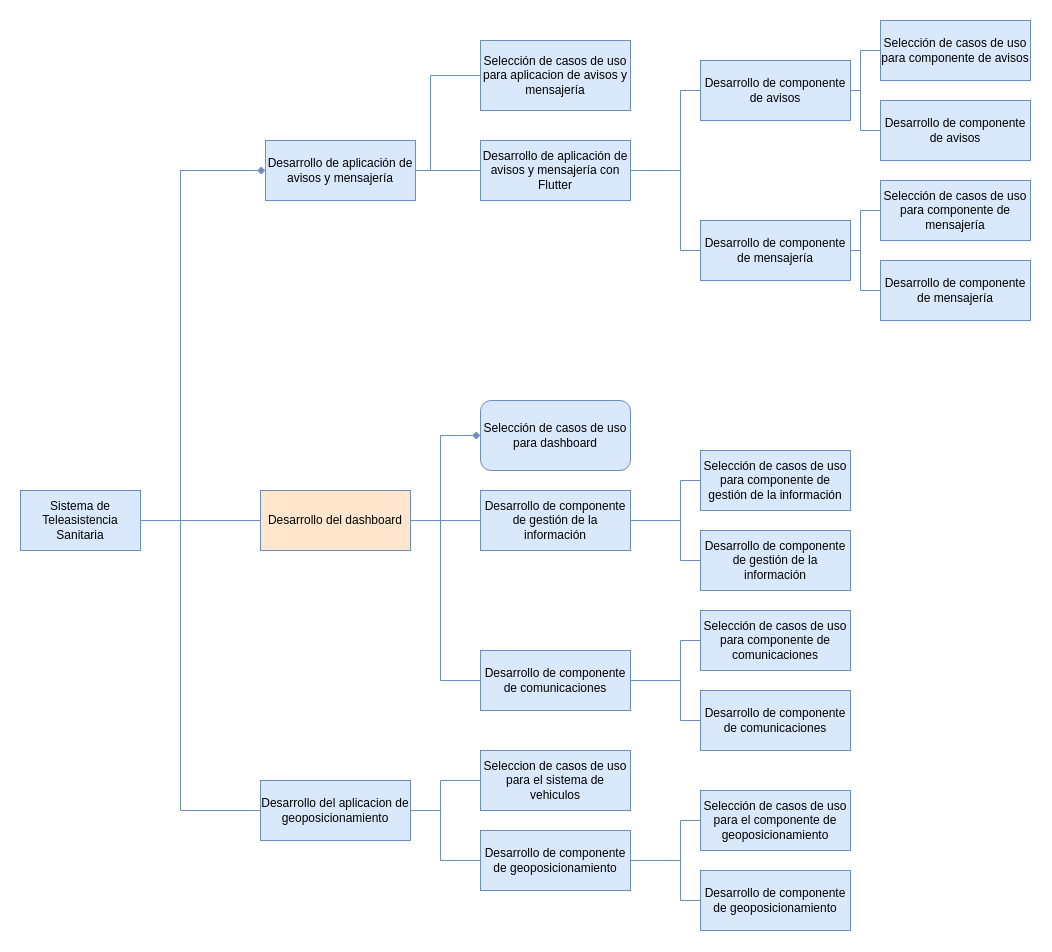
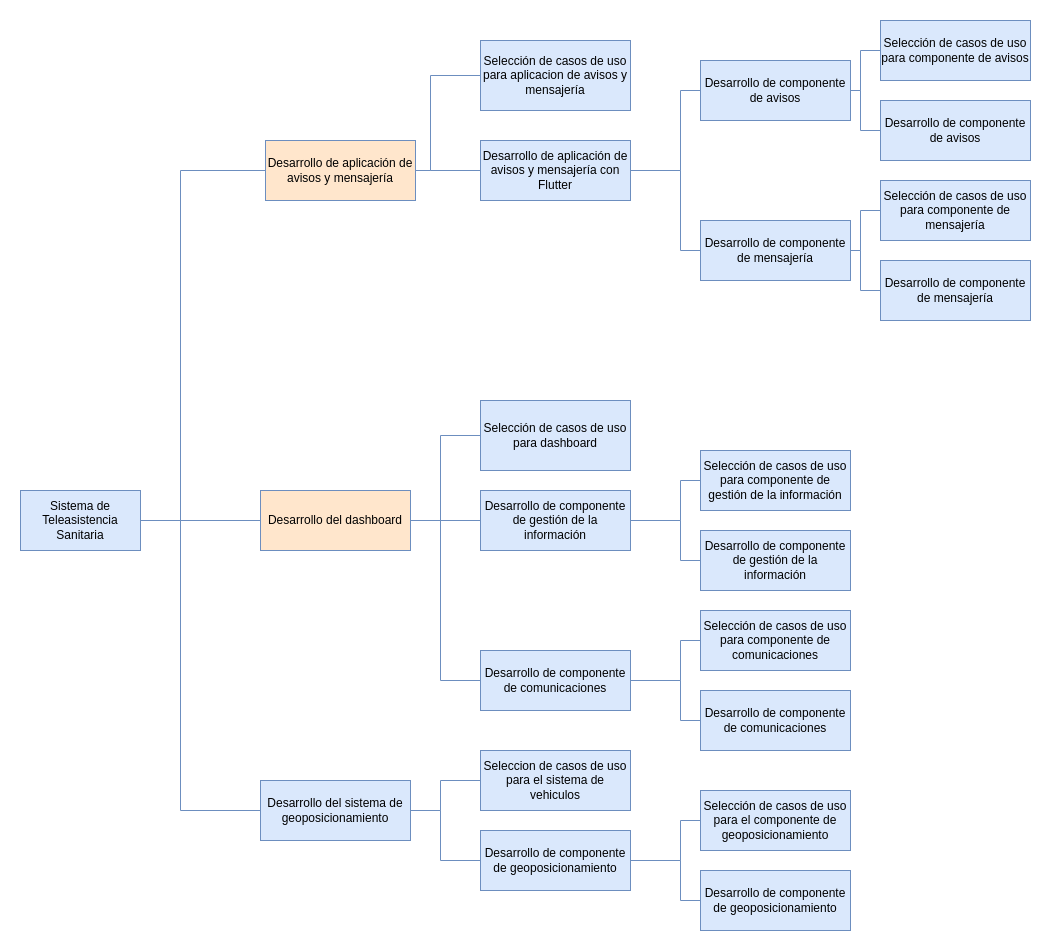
- <mxCell id="14" value="" style="endArrow=diamond;html=1;rounded=0;exitX=1;exitY=0.5;exitDx=0;exitDy=0;entryX=0;entryY=0.5;entryDx=0;entryDy=0;fillColor=#dae8fc;strokeColor=#6c8ebf;" parent="1" source="2" target="3" edge="1"><mxGeometry width="50" height="50" relative="1" as="geometry"><mxPoint x="200" y="520" as="sourcePoint" /><mxPoint x="250" y="470" as="targetPoint" /><Array as="points"><mxPoint x="180" y="520" /><mxPoint x="180" y="170" /></Array></mxGeometry></mxCell>
+ <mxCell id="14" value="" style="endArrow=none;html=1;rounded=0;exitX=1;exitY=0.5;exitDx=0;exitDy=0;entryX=0;entryY=0.5;entryDx=0;entryDy=0;fillColor=#dae8fc;strokeColor=#6c8ebf;" parent="1" source="2" target="3" edge="1"><mxGeometry width="50" height="50" relative="1" as="geometry"><mxPoint x="200" y="520" as="sourcePoint" /><mxPoint x="250" y="470" as="targetPoint" /><Array as="points"><mxPoint x="180" y="520" /><mxPoint x="180" y="170" /></Array></mxGeometry></mxCell>
- <mxCell id="3" value="Desarrollo de aplicación de avisos y mensajería" style="rounded=0;whiteSpace=wrap;html=1;fillColor=#dae8fc;strokeColor=#6c8ebf;" parent="1" vertex="1"><mxGeometry x="265" y="140" width="150" height="60" as="geometry" /></mxCell>
+ <mxCell id="3" value="Desarrollo de aplicación de avisos y mensajería" style="rounded=0;whiteSpace=wrap;html=1;fillColor=#ffe6cc;strokeColor=#6c8ebf;" parent="1" vertex="1"><mxGeometry x="265" y="140" width="150" height="60" as="geometry" /></mxCell>
- <mxCell id="46" value="" style="endArrow=diamond;html=1;rounded=0;exitX=1;exitY=0.5;exitDx=0;exitDy=0;entryX=0;entryY=0.5;entryDx=0;entryDy=0;fillColor=#dae8fc;strokeColor=#6c8ebf;" parent="1" source="4" target="23" edge="1"><mxGeometry width="50" height="50" relative="1" as="geometry"><mxPoint x="550" y="510" as="sourcePoint" /><mxPoint x="600" y="460" as="targetPoint" /><Array as="points"><mxPoint x="440" y="520" /><mxPoint x="440" y="435" /></Array></mxGeometry></mxCell>
+ <mxCell id="46" value="" style="endArrow=none;html=1;rounded=0;exitX=1;exitY=0.5;exitDx=0;exitDy=0;entryX=0;entryY=0.5;entryDx=0;entryDy=0;fillColor=#dae8fc;strokeColor=#6c8ebf;" parent="1" source="4" target="23" edge="1"><mxGeometry width="50" height="50" relative="1" as="geometry"><mxPoint x="550" y="510" as="sourcePoint" /><mxPoint x="600" y="460" as="targetPoint" /><Array as="points"><mxPoint x="440" y="520" /><mxPoint x="440" y="435" /></Array></mxGeometry></mxCell>
- <mxCell id="23" value="Selección de casos de uso para dashboard" style="whiteSpace=wrap;html=1;fillColor=#dae8fc;strokeColor=#6c8ebf;rounded=1;" parent="1" vertex="1"><mxGeometry y="400" width="150" height="70" as="geometry" x="480" /></mxCell>
+ <mxCell id="23" value="Selección de casos de uso para dashboard" style="rounded=0;whiteSpace=wrap;html=1;fillColor=#dae8fc;strokeColor=#6c8ebf;" parent="1" vertex="1"><mxGeometry y="400" width="150" height="70" as="geometry" x="480" /></mxCell>
- <mxCell id="38" value="Desarrollo del aplicacion de geoposicionamiento" style="rounded=0;whiteSpace=wrap;html=1;fillColor=#dae8fc;strokeColor=#6c8ebf;" parent="1" vertex="1"><mxGeometry x="260" y="780" width="150" height="60" as="geometry" /></mxCell>
+ <mxCell id="38" value="Desarrollo del sistema de geoposicionamiento" style="rounded=0;whiteSpace=wrap;html=1;fillColor=#dae8fc;strokeColor=#6c8ebf;" parent="1" vertex="1"><mxGeometry x="260" y="780" width="150" height="60" as="geometry" /></mxCell>
